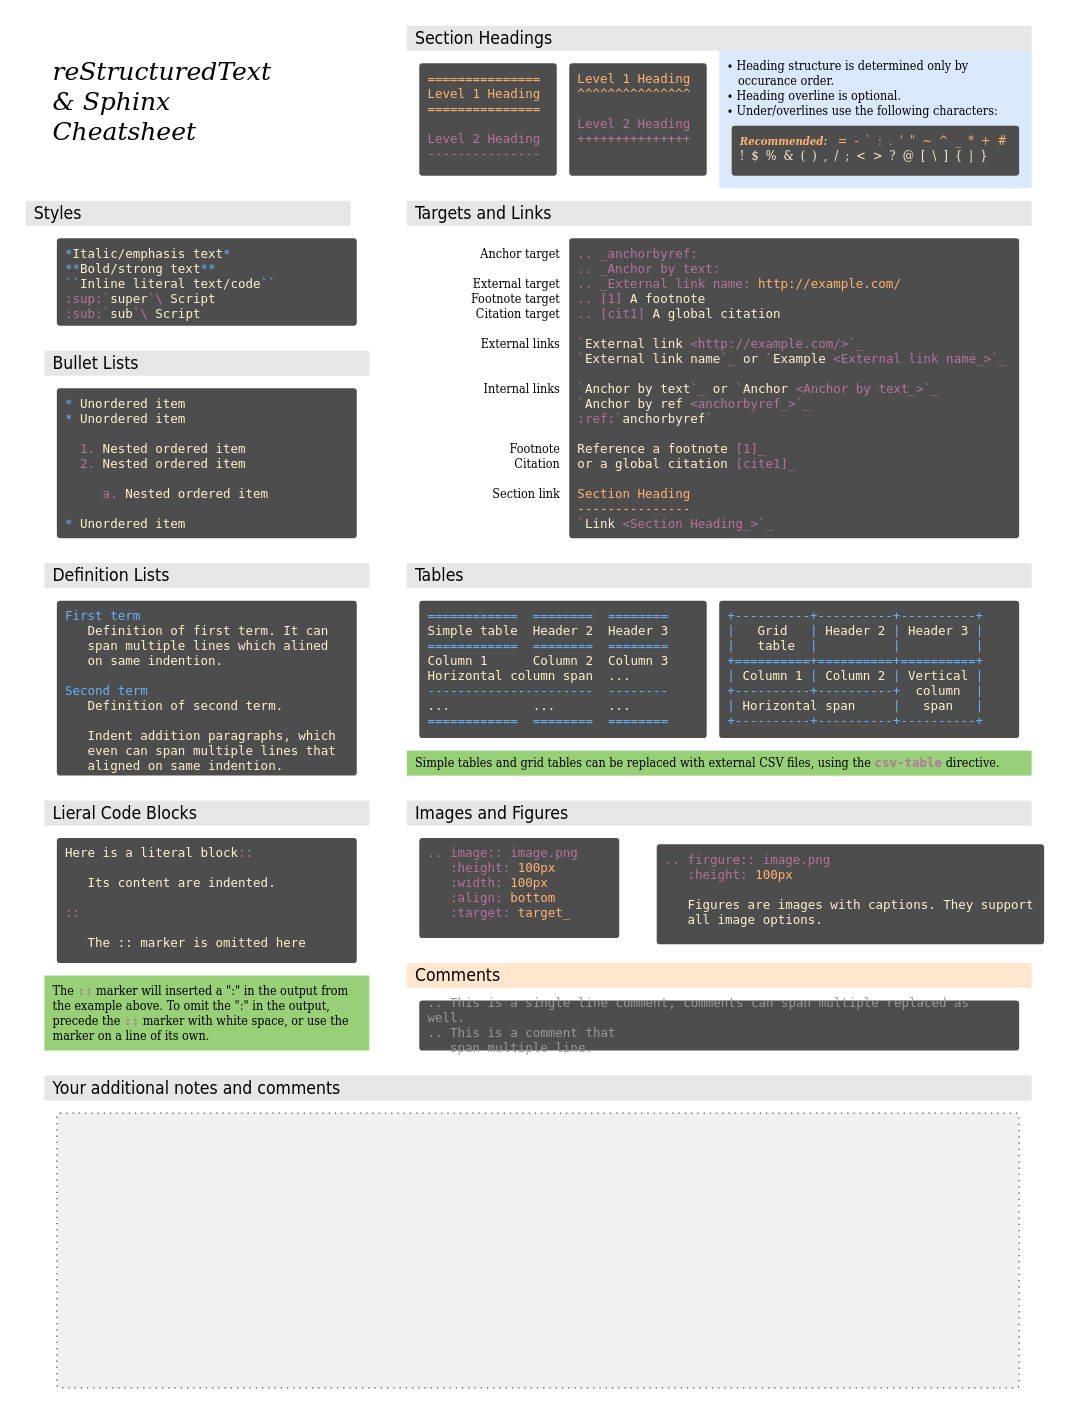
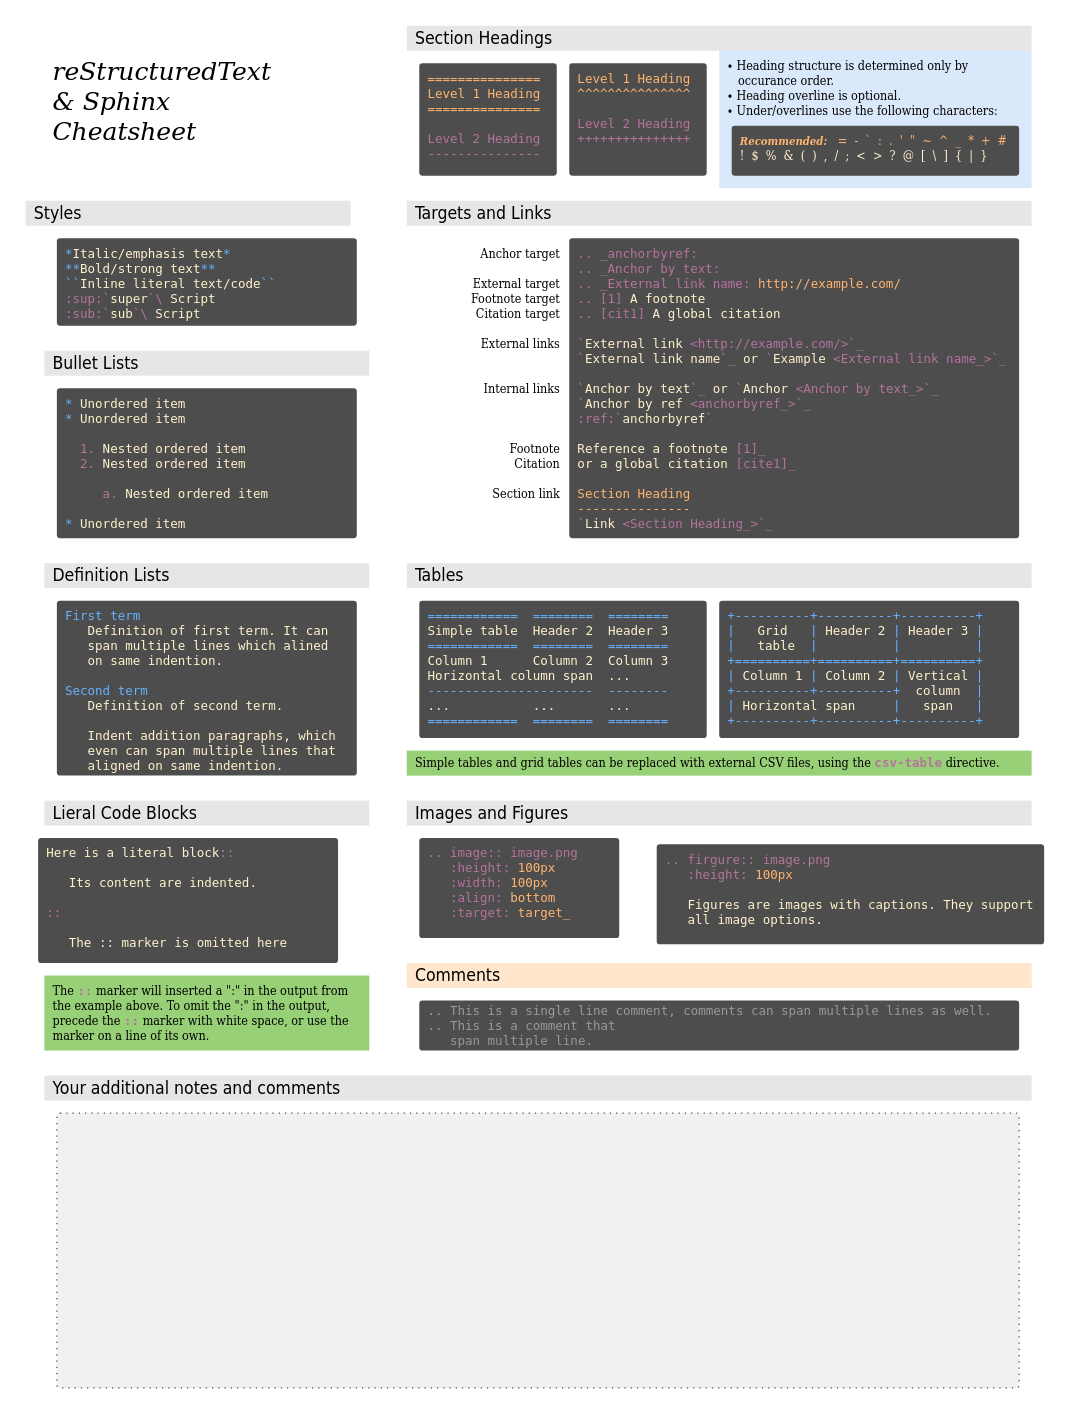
- <mxCell id="21" value="&lt;font color=&quot;#fff2cc&quot;&gt;Here is a literal block&lt;/font&gt;&lt;font color=&quot;#b5739d&quot;&gt;::&lt;/font&gt;&lt;br&gt;&lt;br&gt;&lt;font color=&quot;#fff2cc&quot;&gt;&amp;nbsp; &amp;nbsp;Its content are indented.&lt;/font&gt;&lt;br&gt;&lt;br&gt;&lt;font color=&quot;#b5739d&quot;&gt;::&lt;/font&gt;&lt;br&gt;&lt;br&gt;&lt;font color=&quot;#fff2cc&quot;&gt;&amp;nbsp; &amp;nbsp;The :: marker is omitted here&lt;/font&gt;" style="rounded=1;whiteSpace=wrap;html=1;labelBackgroundColor=none;strokeColor=none;fillColor=#4D4D4D;fontSize=10;align=left;fontColor=#FFFFFF;shadow=0;fontFamily=DejaVu Sans Mono;verticalAlign=top;spacingLeft=5;spacingRight=5;arcSize=5;absoluteArcSize=1;" parent="1" vertex="1"><mxGeometry x="45" y="670" width="240" height="100" as="geometry" /></mxCell>
+ <mxCell id="21" value="&lt;font color=&quot;#fff2cc&quot;&gt;Here is a literal block&lt;/font&gt;&lt;font color=&quot;#b5739d&quot;&gt;::&lt;/font&gt;&lt;br&gt;&lt;br&gt;&lt;font color=&quot;#fff2cc&quot;&gt;&amp;nbsp; &amp;nbsp;Its content are indented.&lt;/font&gt;&lt;br&gt;&lt;br&gt;&lt;font color=&quot;#b5739d&quot;&gt;::&lt;/font&gt;&lt;br&gt;&lt;br&gt;&lt;font color=&quot;#fff2cc&quot;&gt;&amp;nbsp; &amp;nbsp;The :: marker is omitted here&lt;/font&gt;" style="rounded=1;whiteSpace=wrap;html=1;labelBackgroundColor=none;strokeColor=none;fillColor=#4D4D4D;fontSize=10;align=left;fontColor=#FFFFFF;shadow=0;fontFamily=DejaVu Sans Mono;verticalAlign=top;spacingLeft=5;spacingRight=5;arcSize=5;absoluteArcSize=1;" parent="1" vertex="1"><mxGeometry x="30" y="670" width="240" height="100" as="geometry" /></mxCell>
- <mxCell id="27" value="&lt;font color=&quot;#999999&quot;&gt;.. This is a single line comment, comments can span multiple replaced as well.&lt;br&gt;.. This is a comment that&lt;br&gt;&amp;nbsp; &amp;nbsp;span multiple line.&lt;br&gt;&lt;/font&gt;" style="rounded=1;whiteSpace=wrap;html=1;labelBackgroundColor=none;strokeColor=none;fillColor=#4D4D4D;fontSize=10;align=left;fontColor=#FFFFFF;shadow=0;fontFamily=DejaVu Sans Mono;verticalAlign=middle;spacingLeft=5;spacingRight=5;arcSize=5;absoluteArcSize=1;" parent="1" vertex="1"><mxGeometry x="335" y="800" width="480" height="40" as="geometry" /></mxCell>
+ <mxCell id="27" value="&lt;font color=&quot;#999999&quot;&gt;.. This is a single line comment, comments can span multiple lines as well.&lt;br&gt;.. This is a comment that&lt;br&gt;&amp;nbsp; &amp;nbsp;span multiple line.&lt;br&gt;&lt;/font&gt;" style="rounded=1;whiteSpace=wrap;html=1;labelBackgroundColor=none;strokeColor=none;fillColor=#4D4D4D;fontSize=10;align=left;fontColor=#FFFFFF;shadow=0;fontFamily=DejaVu Sans Mono;verticalAlign=middle;spacingLeft=5;spacingRight=5;arcSize=5;absoluteArcSize=1;" parent="1" vertex="1"><mxGeometry x="335" y="800" width="480" height="40" as="geometry" /></mxCell>
